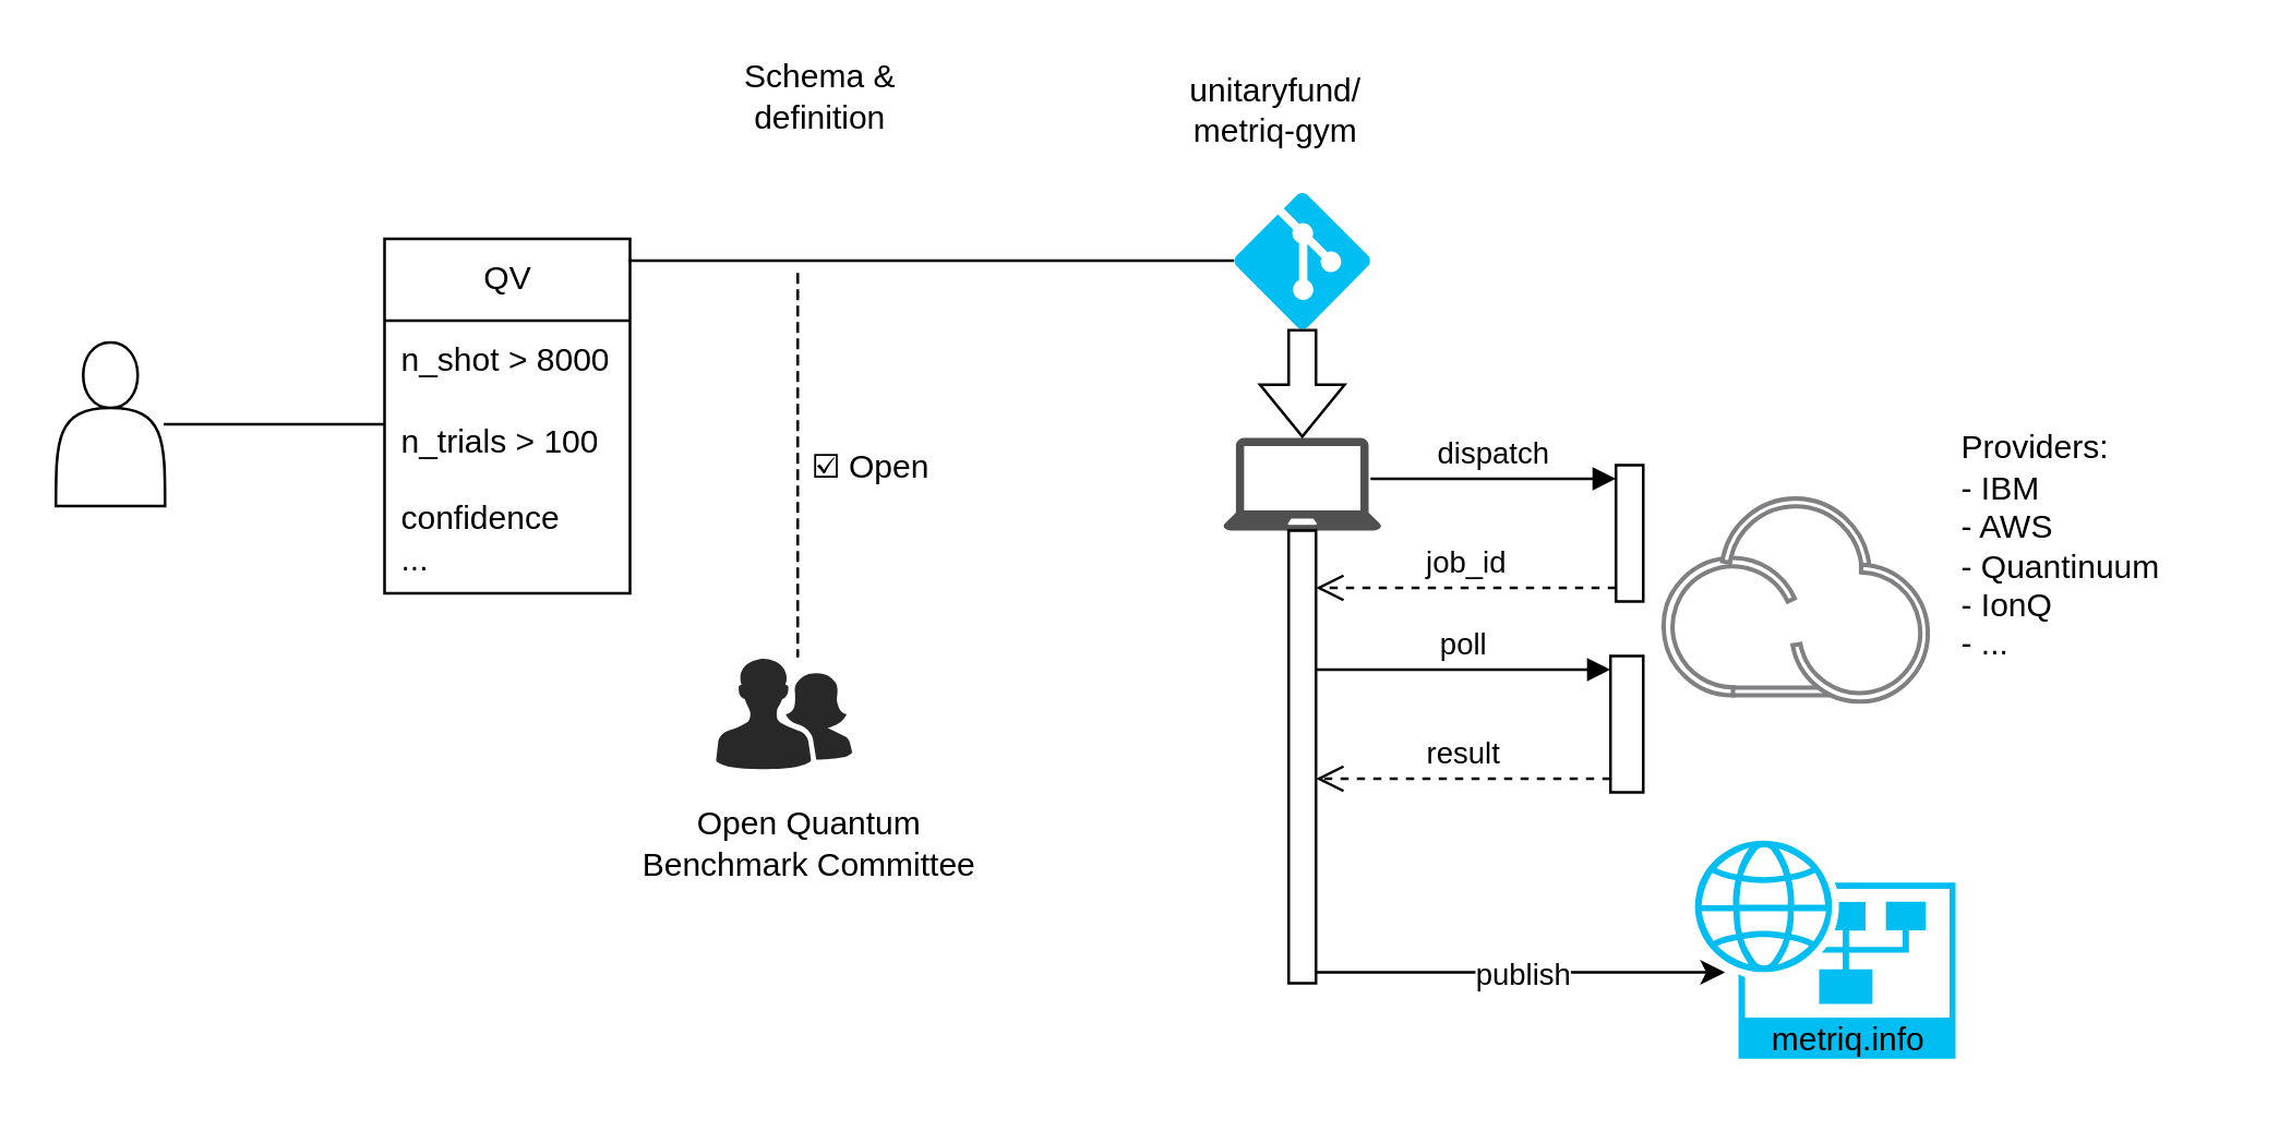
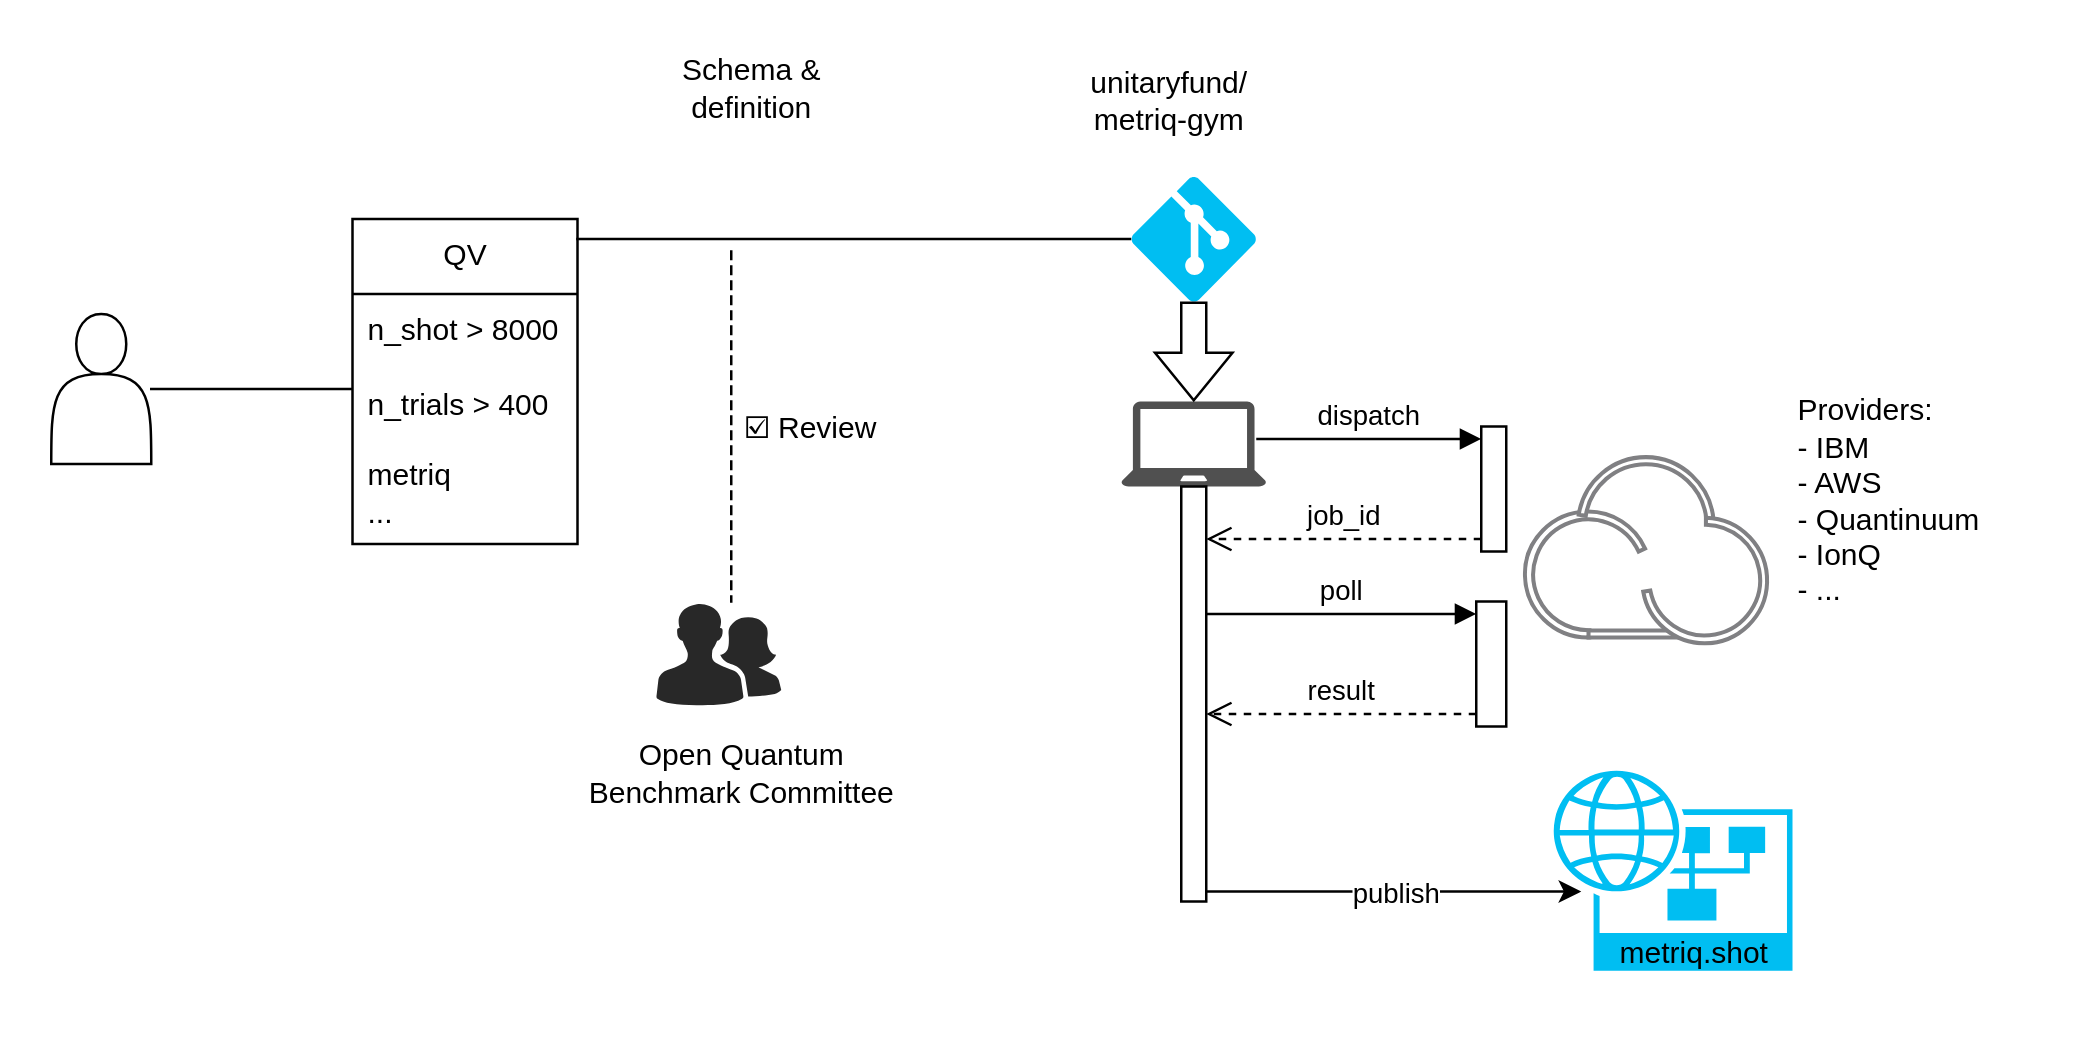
- <mxCell id="5" value="&lt;div&gt;n_trials &amp;gt; 100&lt;br&gt;&lt;/div&gt;" style="text;strokeColor=none;fillColor=none;align=left;verticalAlign=middle;spacingLeft=4;spacingRight=4;overflow=hidden;points=[[0,0.5],[1,0.5]];portConstraint=eastwest;rotatable=0;whiteSpace=wrap;html=1;" vertex="1" parent="3"><mxGeometry y="60" width="90" height="30" as="geometry" /></mxCell>
+ <mxCell id="5" value="&lt;div&gt;n_trials &amp;gt; 400&lt;br&gt;&lt;/div&gt;" style="text;strokeColor=none;fillColor=none;align=left;verticalAlign=middle;spacingLeft=4;spacingRight=4;overflow=hidden;points=[[0,0.5],[1,0.5]];portConstraint=eastwest;rotatable=0;whiteSpace=wrap;html=1;" vertex="1" parent="3"><mxGeometry y="60" width="90" height="30" as="geometry" /></mxCell>
- <mxCell id="13" value="☑️ Open" style="shape=partialRectangle;fillColor=none;align=left;verticalAlign=middle;strokeColor=none;spacingLeft=34;rotatable=0;points=[[0,0.5],[1,0.5]];portConstraint=eastwest;dropTarget=0;" vertex="1" parent="1"><mxGeometry x="262" y="100" width="90" height="140" as="geometry" /></mxCell>
+ <mxCell id="13" value="☑️ Review" style="shape=partialRectangle;fillColor=none;align=left;verticalAlign=middle;strokeColor=none;spacingLeft=34;rotatable=0;points=[[0,0.5],[1,0.5]];portConstraint=eastwest;dropTarget=0;" vertex="1" parent="1"><mxGeometry x="262" y="100" width="90" height="140" as="geometry" /></mxCell>
- <mxCell id="6" value="&lt;div&gt;confidence&lt;/div&gt;&lt;div&gt;...&lt;br&gt;&lt;/div&gt;" style="text;strokeColor=none;fillColor=none;align=left;verticalAlign=middle;spacingLeft=4;spacingRight=4;overflow=hidden;points=[[0,0.5],[1,0.5]];portConstraint=eastwest;rotatable=0;whiteSpace=wrap;html=1;" vertex="1" parent="3"><mxGeometry y="90" width="90" height="40" as="geometry" /></mxCell>
+ <mxCell id="6" value="&lt;div&gt;metriq&lt;/div&gt;&lt;div&gt;...&lt;br&gt;&lt;/div&gt;" style="text;strokeColor=none;fillColor=none;align=left;verticalAlign=middle;spacingLeft=4;spacingRight=4;overflow=hidden;points=[[0,0.5],[1,0.5]];portConstraint=eastwest;rotatable=0;whiteSpace=wrap;html=1;" vertex="1" parent="3"><mxGeometry y="90" width="90" height="40" as="geometry" /></mxCell>
- <mxCell id="26" value="metriq.info" style="text;html=1;align=center;verticalAlign=middle;resizable=0;points=[];autosize=1;strokeColor=none;fillColor=none;" vertex="1" parent="1"><mxGeometry x="637.48" y="366.2" width="80" height="30" as="geometry" /></mxCell>
+ <mxCell id="26" value="metriq.shot" style="text;html=1;align=center;verticalAlign=middle;resizable=0;points=[];autosize=1;strokeColor=none;fillColor=none;" vertex="1" parent="1"><mxGeometry x="637.48" y="366.2" width="80" height="30" as="geometry" /></mxCell>
